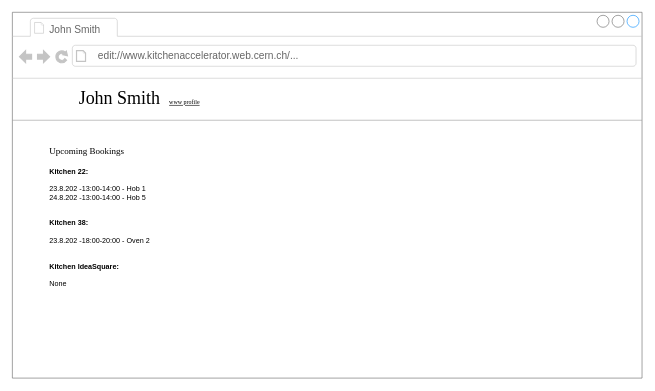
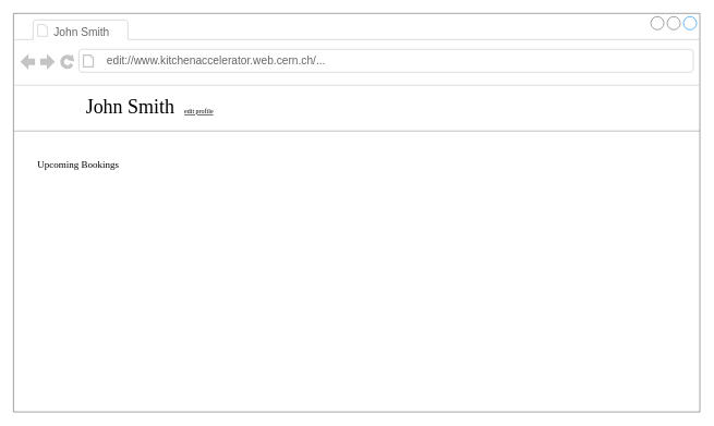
- <mxCell id="5" value="John Smith&amp;nbsp;&amp;nbsp;&lt;font size=&quot;1&quot;&gt;&lt;u&gt;www profile&lt;/u&gt;&lt;/font&gt;" style="text;html=1;points=[];align=left;verticalAlign=top;spacingTop=-4;fontSize=30;fontFamily=Verdana;fontColor=#000000;" parent="2" vertex="1"><mxGeometry x="108.5" y="123" width="410" height="50" as="geometry" /></mxCell>
+ <mxCell id="5" value="John Smith&amp;nbsp;&amp;nbsp;&lt;font size=&quot;1&quot;&gt;&lt;u&gt;edit profile&lt;/u&gt;&lt;/font&gt;" style="text;html=1;points=[];align=left;verticalAlign=top;spacingTop=-4;fontSize=30;fontFamily=Verdana;fontColor=#000000;" parent="2" vertex="1"><mxGeometry x="108.5" y="123" width="410" height="50" as="geometry" /></mxCell>
- <mxCell id="7" value="Upcoming Bookings" style="text;html=1;points=[];align=left;verticalAlign=top;spacingTop=-4;fontSize=15;fontFamily=Verdana;fontColor=#000000;" parent="2" vertex="1"><mxGeometry x="60" y="220" width="170" height="30" as="geometry" /></mxCell>
+ <mxCell id="7" value="Upcoming Bookings" style="text;html=1;points=[];align=left;verticalAlign=top;spacingTop=-4;fontSize=15;fontFamily=Verdana;fontColor=#000000;" parent="2" vertex="1"><mxGeometry x="35" y="220" width="170" height="30" as="geometry" /></mxCell>
- <mxCell id="8" value="&lt;div&gt;&lt;b&gt;Kitchen 22:&lt;/b&gt;&lt;/div&gt;&lt;div&gt;&lt;br&gt;&lt;/div&gt;&lt;div&gt;23.8.202 -13:00-14:00 - Hob 1&lt;/div&gt;&lt;div&gt;&lt;div&gt;24.8.202 -13:00-14:00 - Hob 5&lt;/div&gt;&lt;div&gt;&lt;br&gt;&lt;/div&gt;&lt;div&gt;&lt;br&gt;&lt;/div&gt;&lt;div&gt;&lt;b&gt;Kitchen 38:&lt;/b&gt;&lt;/div&gt;&lt;div&gt;&lt;br&gt;&lt;/div&gt;&lt;div&gt;&lt;div&gt;23.8.202 -18:00-20:00 - Oven 2&lt;br&gt;&lt;/div&gt;&lt;div&gt;&lt;br&gt;&lt;/div&gt;&lt;div&gt;&lt;br&gt;&lt;/div&gt;&lt;div&gt;&lt;div&gt;&lt;b&gt;Kitchen IdeaSquare:&lt;/b&gt;&lt;/div&gt;&lt;div&gt;&lt;br&gt;&lt;/div&gt;&lt;div&gt;None&lt;br&gt;&lt;/div&gt;&lt;div&gt;&lt;br&gt;&lt;/div&gt;&lt;/div&gt;&lt;/div&gt;&lt;/div&gt;" style="text;spacingTop=-5;fillColor=#ffffff;whiteSpace=wrap;html=1;align=left;fontSize=12;fontFamily=Helvetica;fillColor=none;strokeColor=none;rounded=0;shadow=1;labelBackgroundColor=none;" parent="2" vertex="1"><mxGeometry x="60" y="257" width="210" height="240" as="geometry" /></mxCell>
